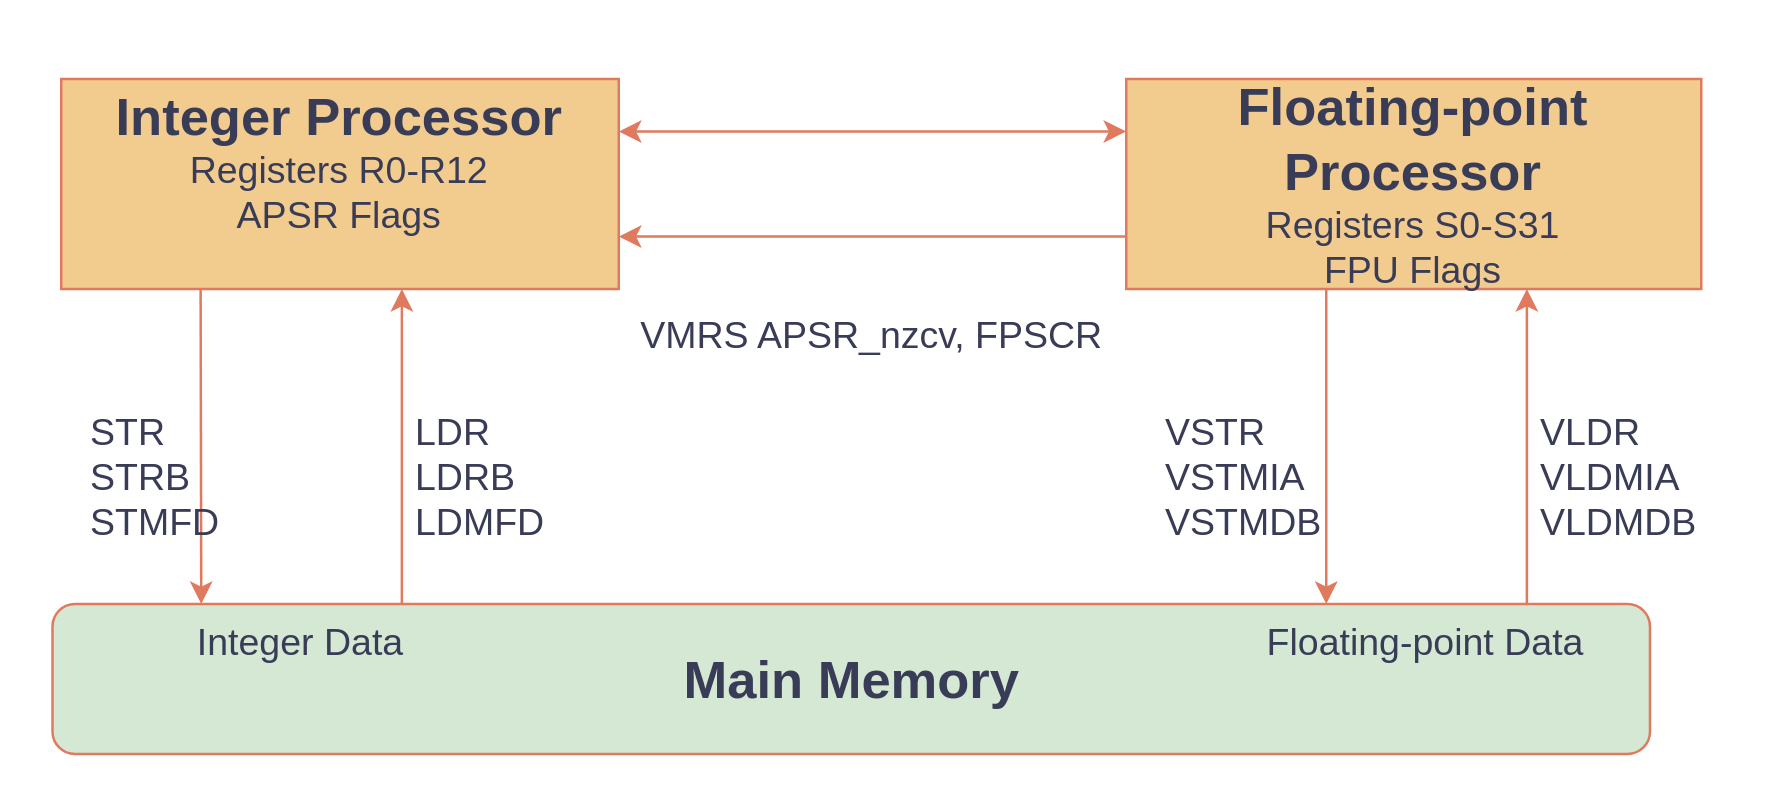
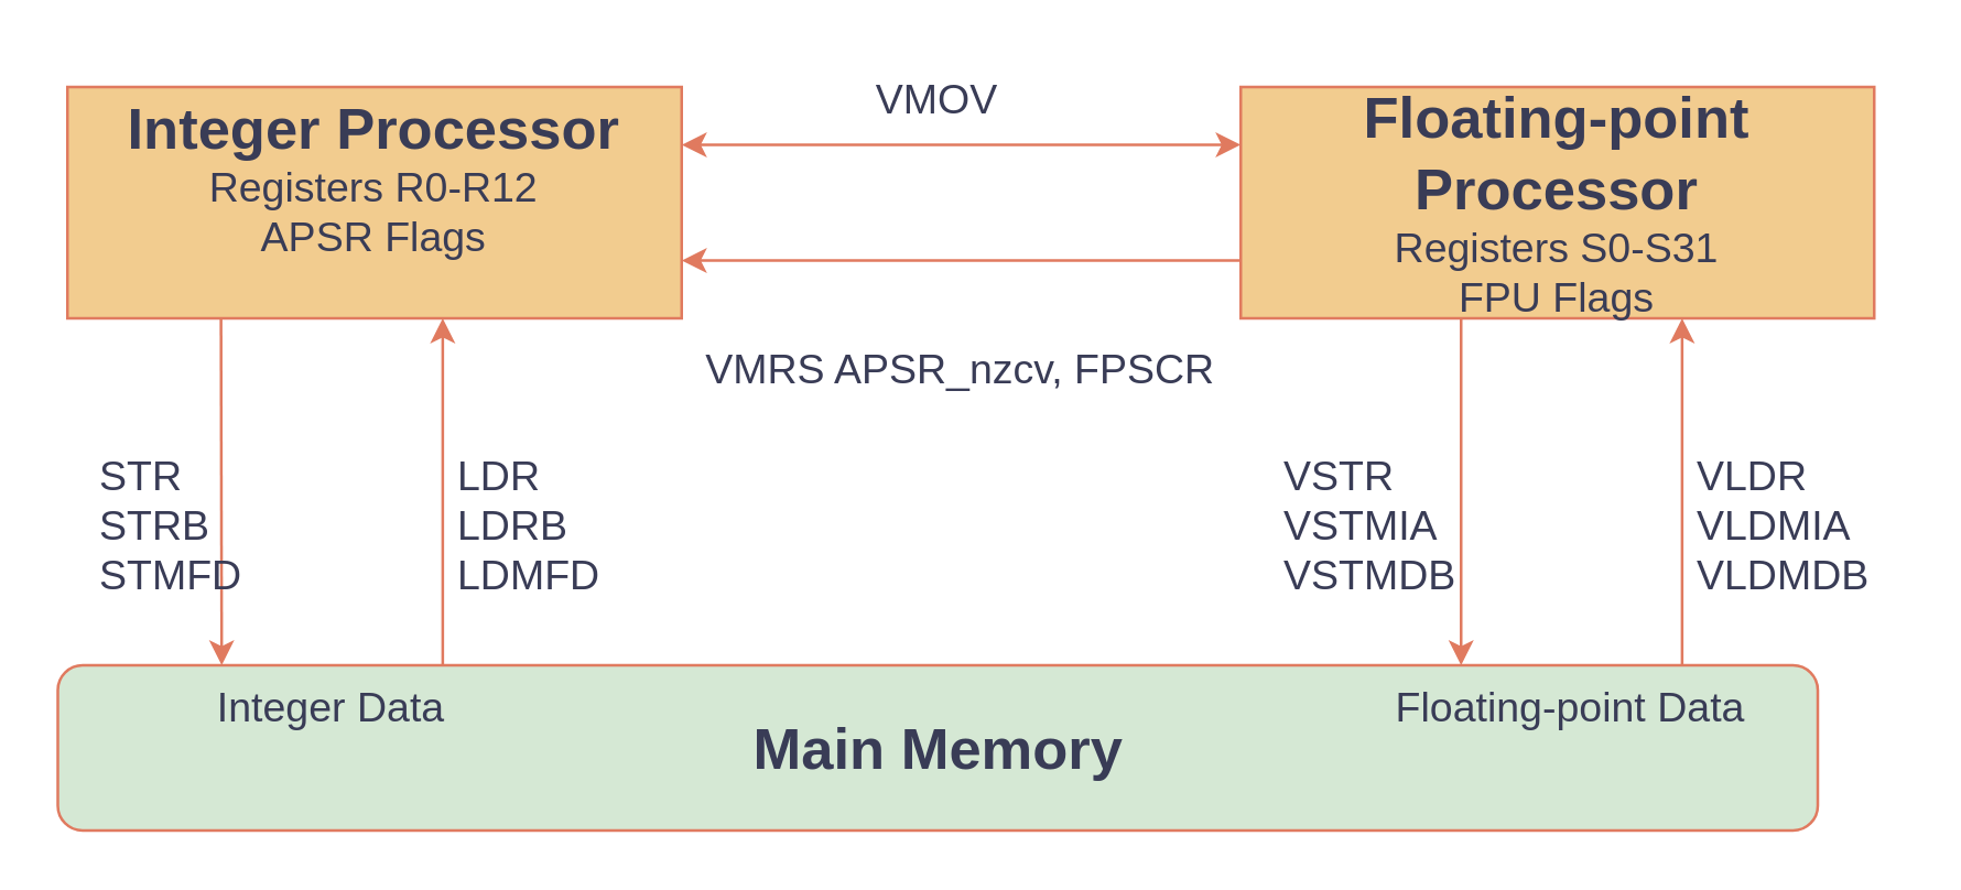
+ <mxCell id="5" value="&lt;font&gt;VMOV&lt;/font&gt;" style="text;html=1;align=center;verticalAlign=middle;whiteSpace=wrap;rounded=0;labelBackgroundColor=none;fontColor=#393C56;fontSize=15;" vertex="1" parent="1"><mxGeometry x="310" y="20" width="60" height="30" as="geometry" /></mxCell>
